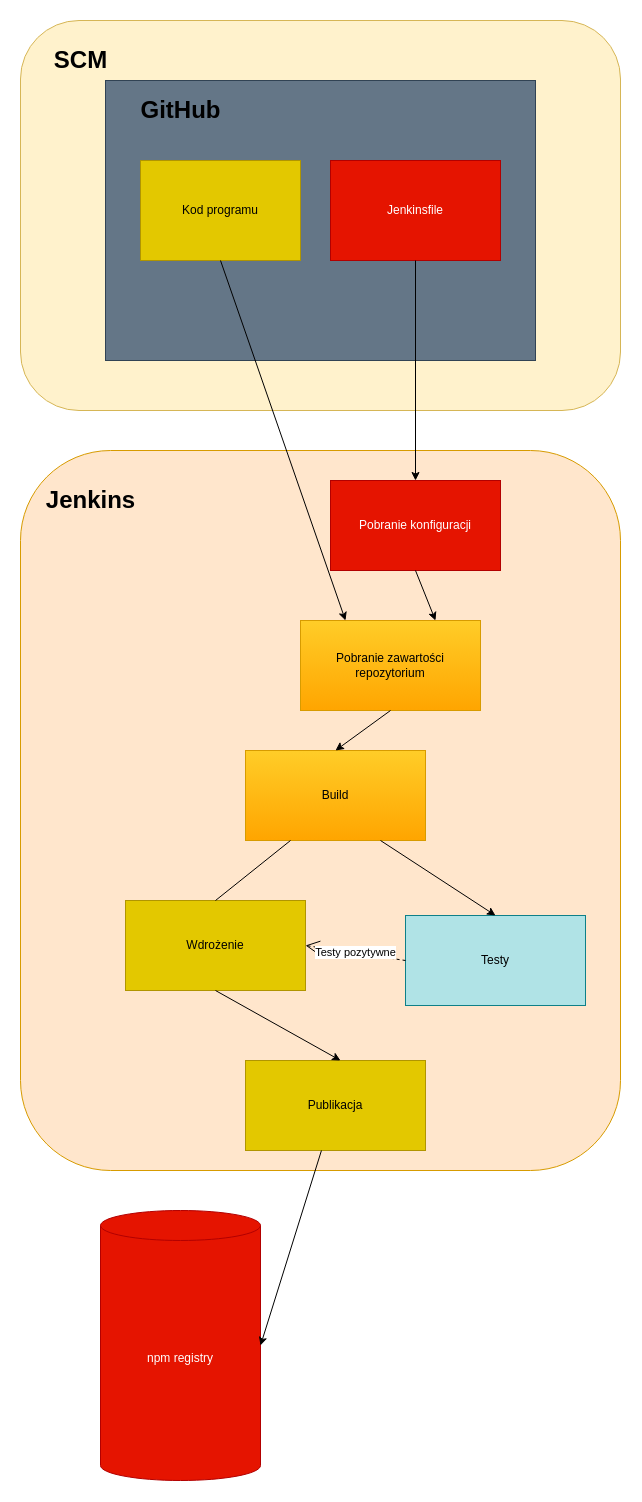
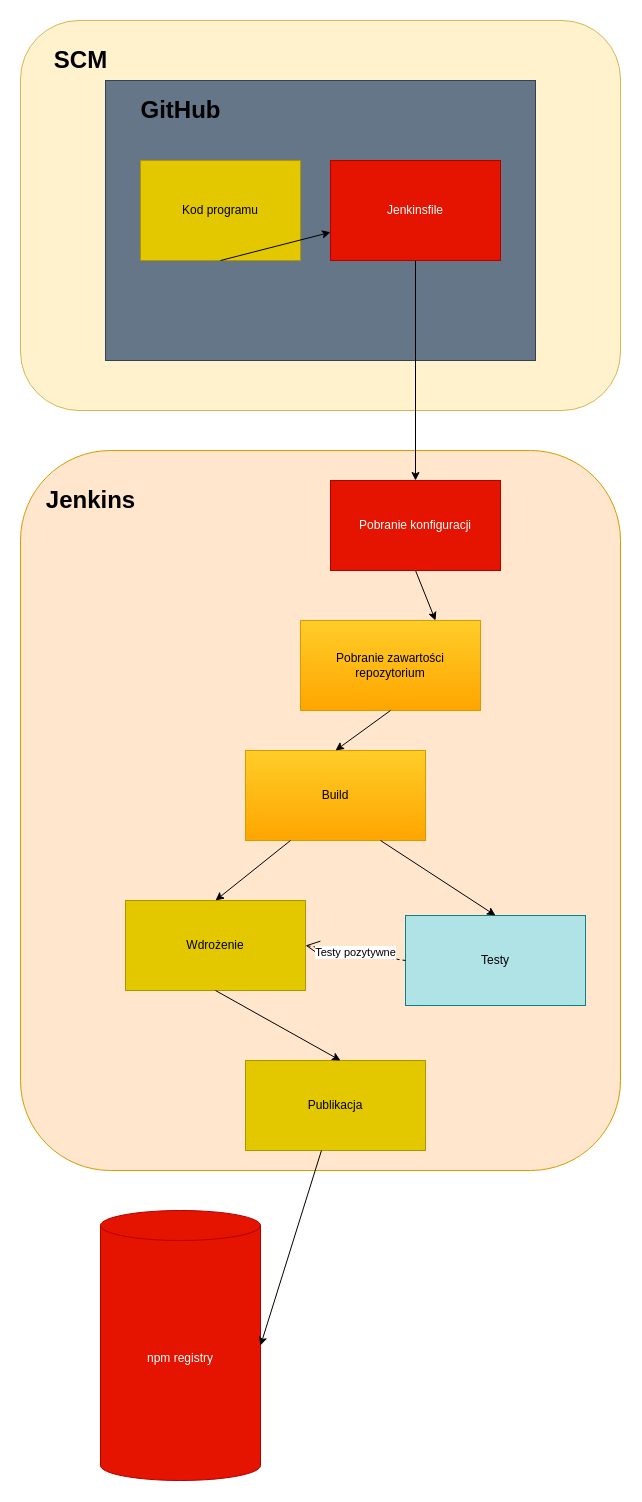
- <mxCell id="14" value="" style="endArrow=classic;html=1;rounded=0;exitX=0.5;exitY=1;exitDx=0;exitDy=0;entryX=0.25;entryY=0;entryDx=0;entryDy=0;" edge="1" parent="1" source="6" target="12"><mxGeometry width="50" height="50" relative="1" as="geometry"><mxPoint x="290" y="510" as="sourcePoint" /><mxPoint x="340" y="460" as="targetPoint" /></mxGeometry></mxCell>
+ <mxCell id="14" value="" style="endArrow=classic;html=1;rounded=0;exitX=0.5;exitY=1;exitDx=0;exitDy=0;" edge="1" parent="1" source="6" target="7"><mxGeometry width="50" height="50" relative="1" as="geometry"><mxPoint x="290" y="510" as="sourcePoint" /><mxPoint x="340" y="460" as="targetPoint" /></mxGeometry></mxCell>
- <mxCell id="21" value="" style="endArrow=none;html=1;rounded=0;exitX=0.25;exitY=1;exitDx=0;exitDy=0;entryX=0.5;entryY=0;entryDx=0;entryDy=0;" edge="1" parent="1" source="16" target="18"><mxGeometry width="50" height="50" relative="1" as="geometry"><mxPoint x="290" y="910" as="sourcePoint" /><mxPoint x="340" y="860" as="targetPoint" /></mxGeometry></mxCell>
+ <mxCell id="21" value="" style="endArrow=classic;html=1;rounded=0;exitX=0.25;exitY=1;exitDx=0;exitDy=0;entryX=0.5;entryY=0;entryDx=0;entryDy=0;" edge="1" parent="1" source="16" target="18"><mxGeometry width="50" height="50" relative="1" as="geometry"><mxPoint x="290" y="910" as="sourcePoint" /><mxPoint x="340" y="860" as="targetPoint" /></mxGeometry></mxCell>
